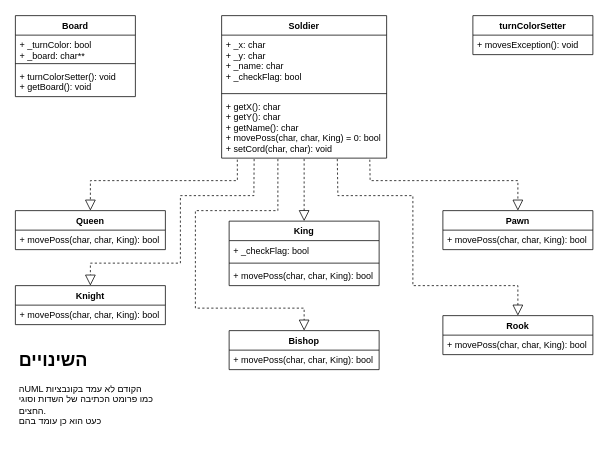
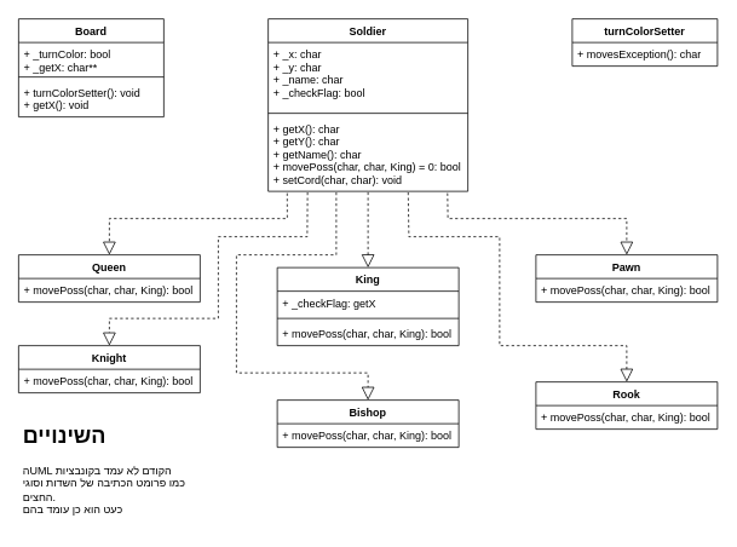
- <mxCell id="3" value="+ _turnColor: bool&#10;+ _board: char**" style="text;strokeColor=none;fillColor=none;align=left;verticalAlign=top;spacingLeft=4;spacingRight=4;overflow=hidden;rotatable=0;points=[[0,0.5],[1,0.5]];portConstraint=eastwest;" parent="2" vertex="1"><mxGeometry y="26" width="160" height="34" as="geometry" /></mxCell>
+ <mxCell id="3" value="+ _turnColor: bool&#10;+ _getX: char**" style="text;strokeColor=none;fillColor=none;align=left;verticalAlign=top;spacingLeft=4;spacingRight=4;overflow=hidden;rotatable=0;points=[[0,0.5],[1,0.5]];portConstraint=eastwest;" parent="2" vertex="1"><mxGeometry y="26" width="160" height="34" as="geometry" /></mxCell>
- <mxCell id="7" value="+ movesException(): void" style="text;strokeColor=none;fillColor=none;align=left;verticalAlign=top;spacingLeft=4;spacingRight=4;overflow=hidden;rotatable=0;points=[[0,0.5],[1,0.5]];portConstraint=eastwest;" parent="6" vertex="1"><mxGeometry y="26" width="160" height="26" as="geometry" /></mxCell>
+ <mxCell id="7" value="+ movesException(): char" style="text;strokeColor=none;fillColor=none;align=left;verticalAlign=top;spacingLeft=4;spacingRight=4;overflow=hidden;rotatable=0;points=[[0,0.5],[1,0.5]];portConstraint=eastwest;" parent="6" vertex="1"><mxGeometry y="26" width="160" height="26" as="geometry" /></mxCell>
- <mxCell id="5" value="+ turnColorSetter(): void&#10;+ getBoard(): void" style="text;strokeColor=none;fillColor=none;align=left;verticalAlign=top;spacingLeft=4;spacingRight=4;overflow=hidden;rotatable=0;points=[[0,0.5],[1,0.5]];portConstraint=eastwest;" parent="2" vertex="1"><mxGeometry y="68" width="160" height="40" as="geometry" /></mxCell>
+ <mxCell id="5" value="+ turnColorSetter(): void&#10;+ getX(): void" style="text;strokeColor=none;fillColor=none;align=left;verticalAlign=top;spacingLeft=4;spacingRight=4;overflow=hidden;rotatable=0;points=[[0,0.5],[1,0.5]];portConstraint=eastwest;" parent="2" vertex="1"><mxGeometry y="68" width="160" height="40" as="geometry" /></mxCell>
- <mxCell id="25" value="+ _checkFlag: bool" style="text;strokeColor=none;fillColor=none;align=left;verticalAlign=top;spacingLeft=4;spacingRight=4;overflow=hidden;rotatable=0;points=[[0,0.5],[1,0.5]];portConstraint=eastwest;" parent="24" vertex="1"><mxGeometry y="26" width="200" height="26" as="geometry" /></mxCell>
+ <mxCell id="25" value="+ _checkFlag: getX" style="text;strokeColor=none;fillColor=none;align=left;verticalAlign=top;spacingLeft=4;spacingRight=4;overflow=hidden;rotatable=0;points=[[0,0.5],[1,0.5]];portConstraint=eastwest;" parent="24" vertex="1"><mxGeometry y="26" width="200" height="26" as="geometry" /></mxCell>
